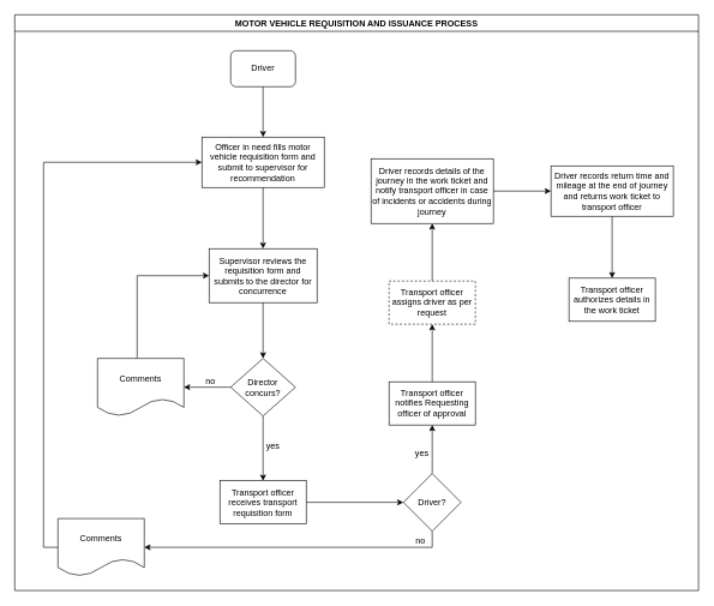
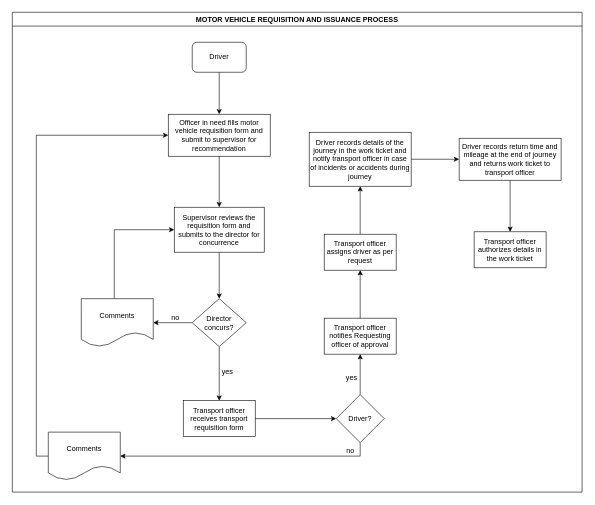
- <mxCell id="28" value="Transport officer assigns driver as per request" style="whiteSpace=wrap;html=1;rounded=0;dashed=1;" vertex="1" parent="1"><mxGeometry x="540" y="390" width="120" height="60" as="geometry" /></mxCell>
+ <mxCell id="28" value="Transport officer assigns driver as per request" style="whiteSpace=wrap;html=1;rounded=0;" vertex="1" parent="1"><mxGeometry x="540" y="390" width="120" height="60" as="geometry" /></mxCell>
